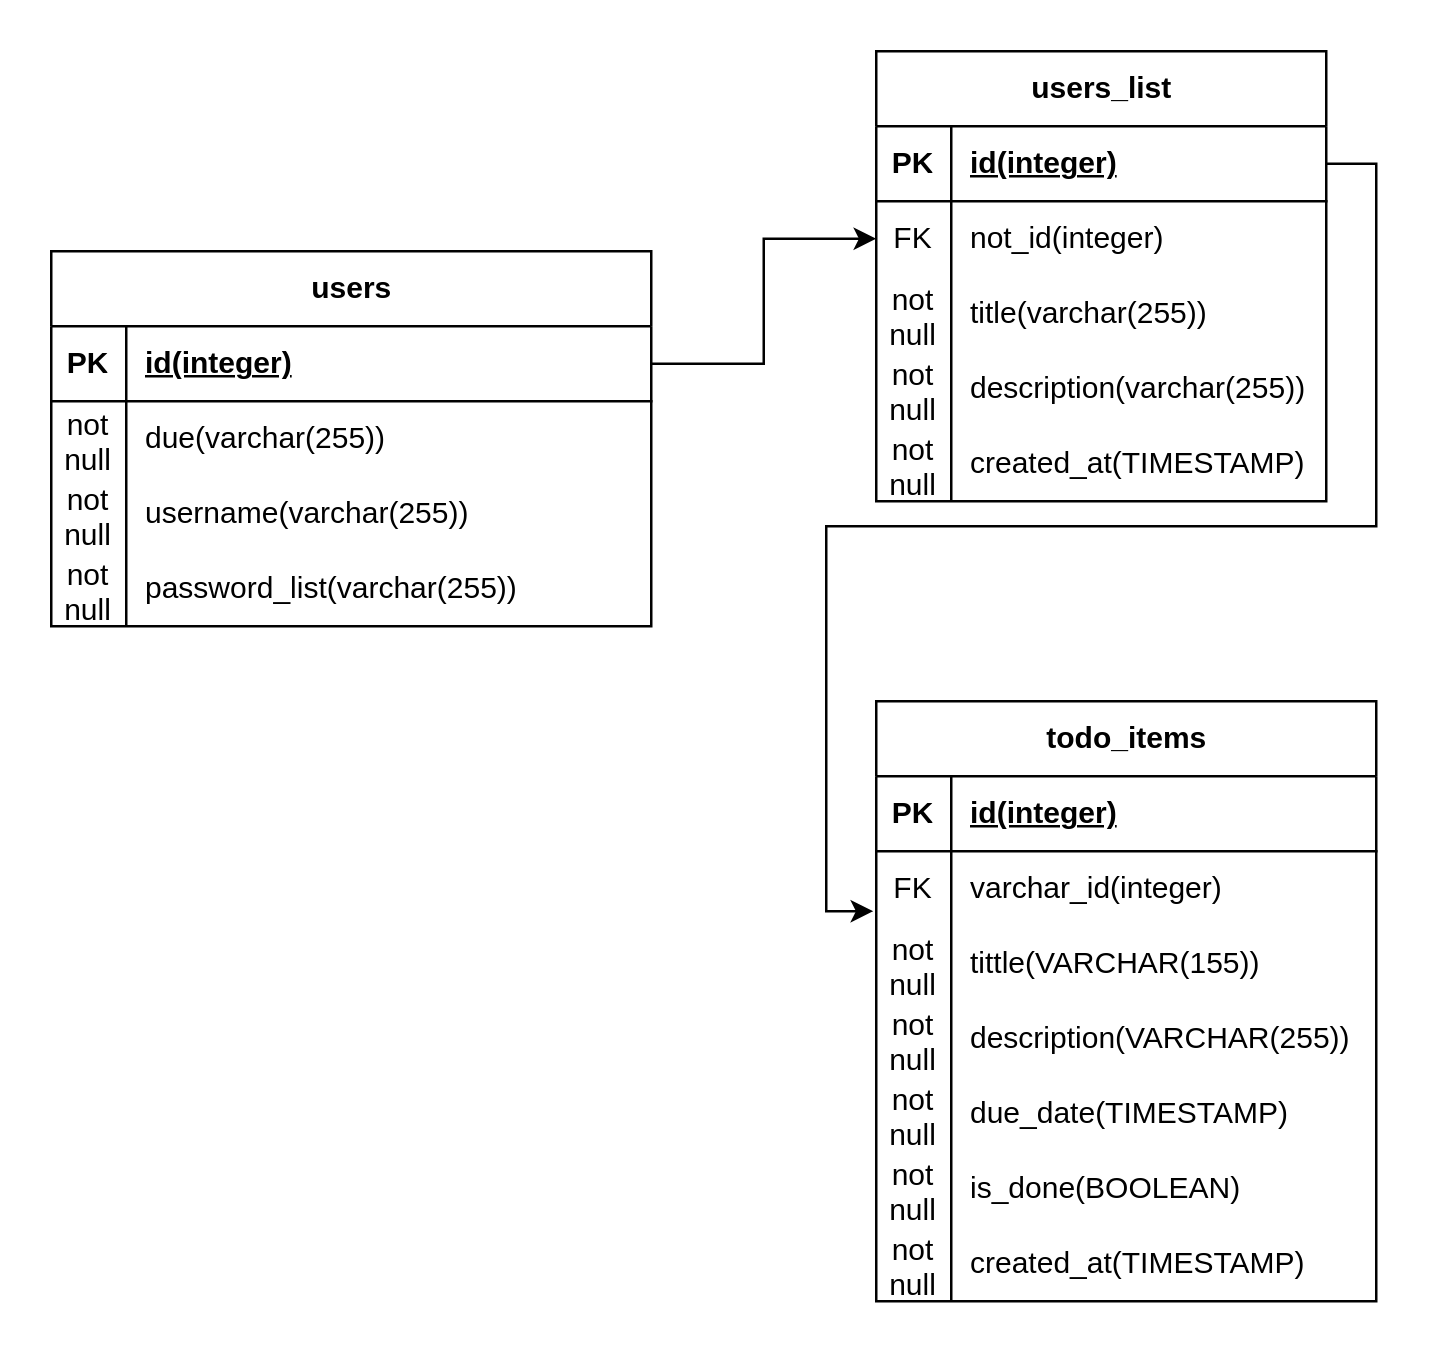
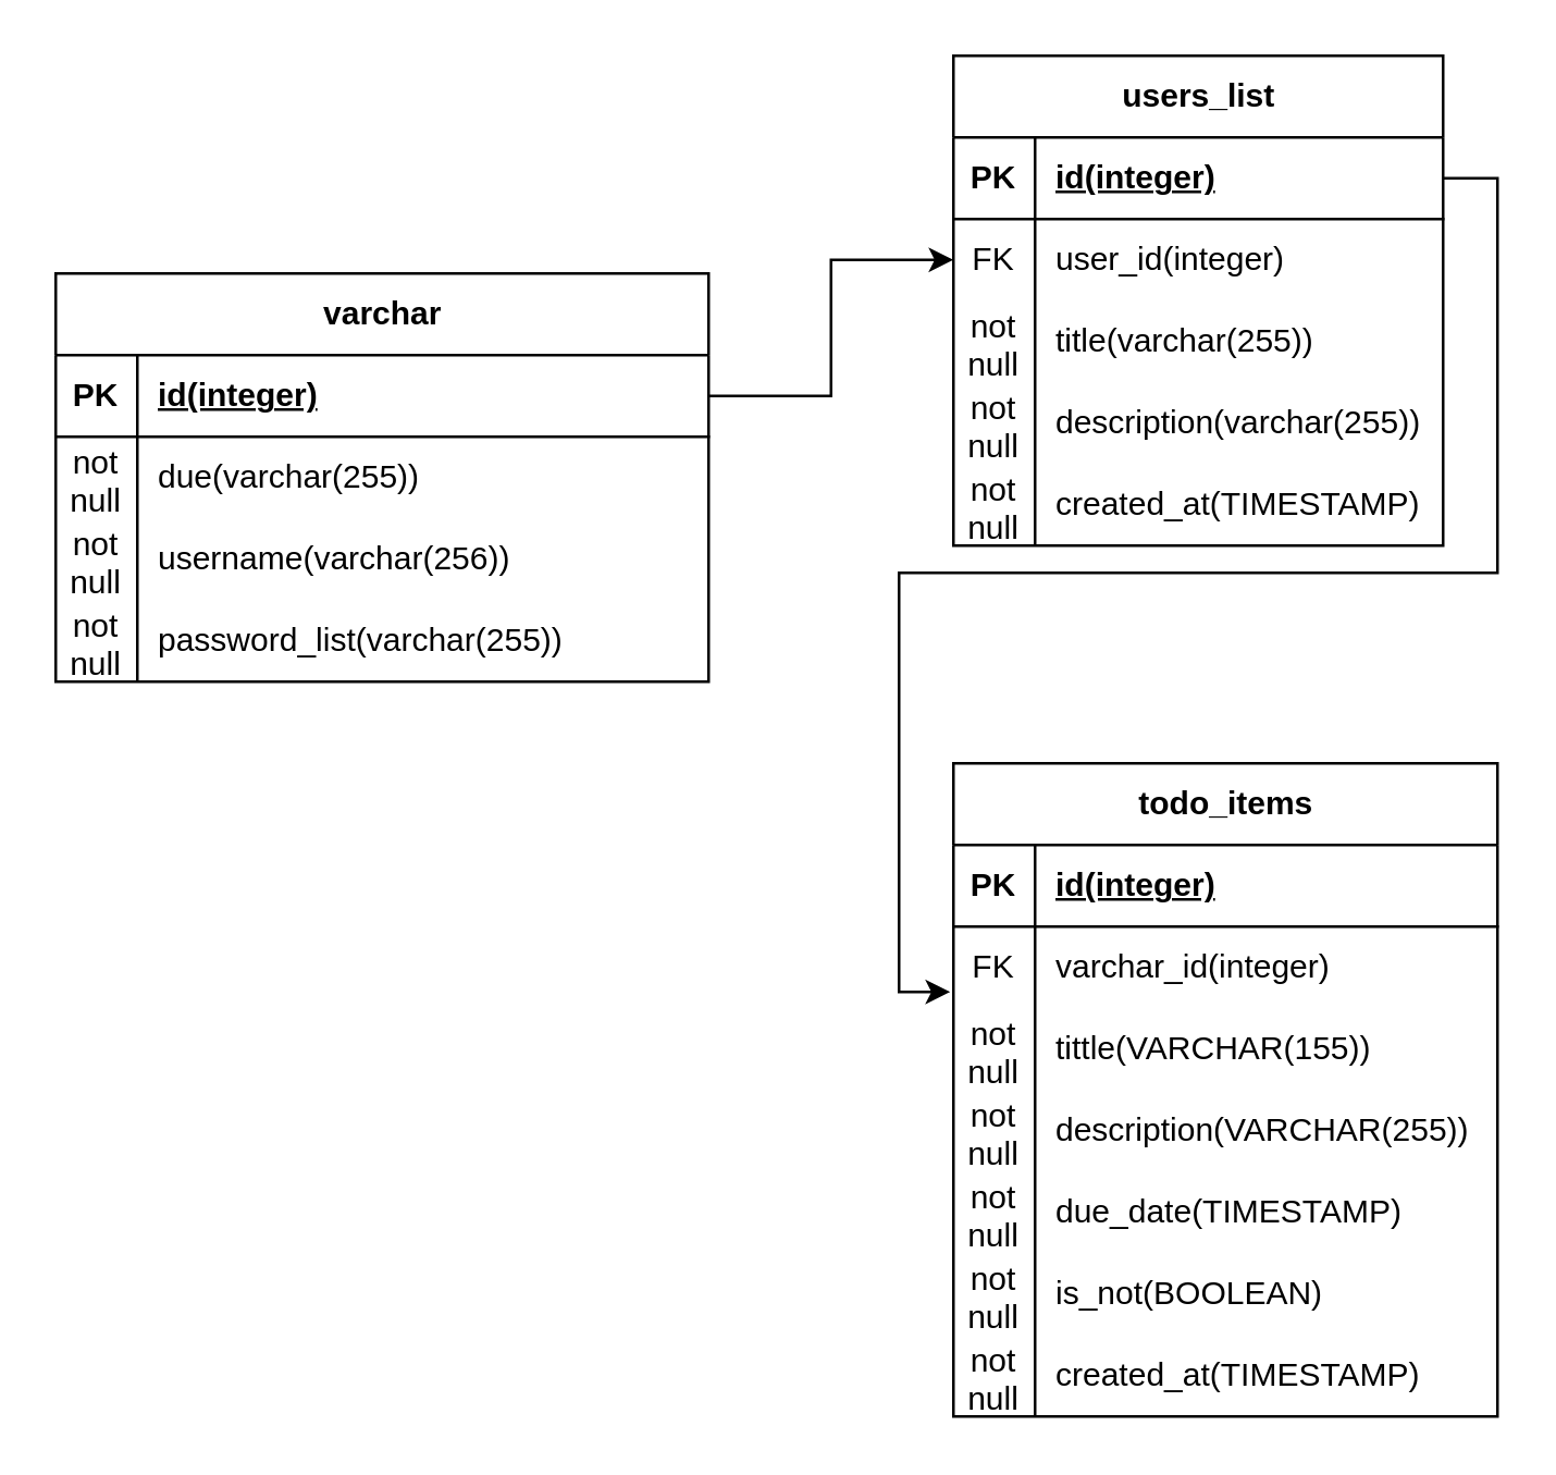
- <mxCell id="21" value="not_id(integer)" style="shape=partialRectangle;connectable=0;fillColor=none;top=0;left=0;bottom=0;right=0;align=left;spacingLeft=6;overflow=hidden;whiteSpace=wrap;html=1;" vertex="1" parent="19"><mxGeometry x="30" width="150" height="30" as="geometry"><mxRectangle width="150" height="30" as="alternateBounds" /></mxGeometry></mxCell>
+ <mxCell id="21" value="user_id(integer)" style="shape=partialRectangle;connectable=0;fillColor=none;top=0;left=0;bottom=0;right=0;align=left;spacingLeft=6;overflow=hidden;whiteSpace=wrap;html=1;" vertex="1" parent="19"><mxGeometry x="30" width="150" height="30" as="geometry"><mxRectangle width="150" height="30" as="alternateBounds" /></mxGeometry></mxCell>
- <mxCell id="2" value="users" style="shape=table;startSize=30;container=1;collapsible=1;childLayout=tableLayout;fixedRows=1;rowLines=0;fontStyle=1;align=center;resizeLast=1;html=1;" vertex="1" parent="1"><mxGeometry x="20" y="100" width="240" height="150" as="geometry" /></mxCell>
+ <mxCell id="2" value="varchar" style="shape=table;startSize=30;container=1;collapsible=1;childLayout=tableLayout;fixedRows=1;rowLines=0;fontStyle=1;align=center;resizeLast=1;html=1;" vertex="1" parent="1"><mxGeometry x="20" y="100" width="240" height="150" as="geometry" /></mxCell>
- <mxCell id="11" value="username(varchar(255))" style="shape=partialRectangle;connectable=0;fillColor=none;top=0;left=0;bottom=0;right=0;align=left;spacingLeft=6;overflow=hidden;whiteSpace=wrap;html=1;" vertex="1" parent="9"><mxGeometry x="30" width="210" height="30" as="geometry"><mxRectangle width="210" height="30" as="alternateBounds" /></mxGeometry></mxCell>
+ <mxCell id="11" value="username(varchar(256))" style="shape=partialRectangle;connectable=0;fillColor=none;top=0;left=0;bottom=0;right=0;align=left;spacingLeft=6;overflow=hidden;whiteSpace=wrap;html=1;" vertex="1" parent="9"><mxGeometry x="30" width="210" height="30" as="geometry"><mxRectangle width="210" height="30" as="alternateBounds" /></mxGeometry></mxCell>
- <mxCell id="49" value="is_done(BOOLEAN)" style="shape=partialRectangle;connectable=0;fillColor=none;top=0;left=0;bottom=0;right=0;align=left;spacingLeft=6;overflow=hidden;whiteSpace=wrap;html=1;" vertex="1" parent="47"><mxGeometry x="30" width="170" height="30" as="geometry"><mxRectangle width="170" height="30" as="alternateBounds" /></mxGeometry></mxCell>
+ <mxCell id="49" value="is_not(BOOLEAN)" style="shape=partialRectangle;connectable=0;fillColor=none;top=0;left=0;bottom=0;right=0;align=left;spacingLeft=6;overflow=hidden;whiteSpace=wrap;html=1;" vertex="1" parent="47"><mxGeometry x="30" width="170" height="30" as="geometry"><mxRectangle width="170" height="30" as="alternateBounds" /></mxGeometry></mxCell>
